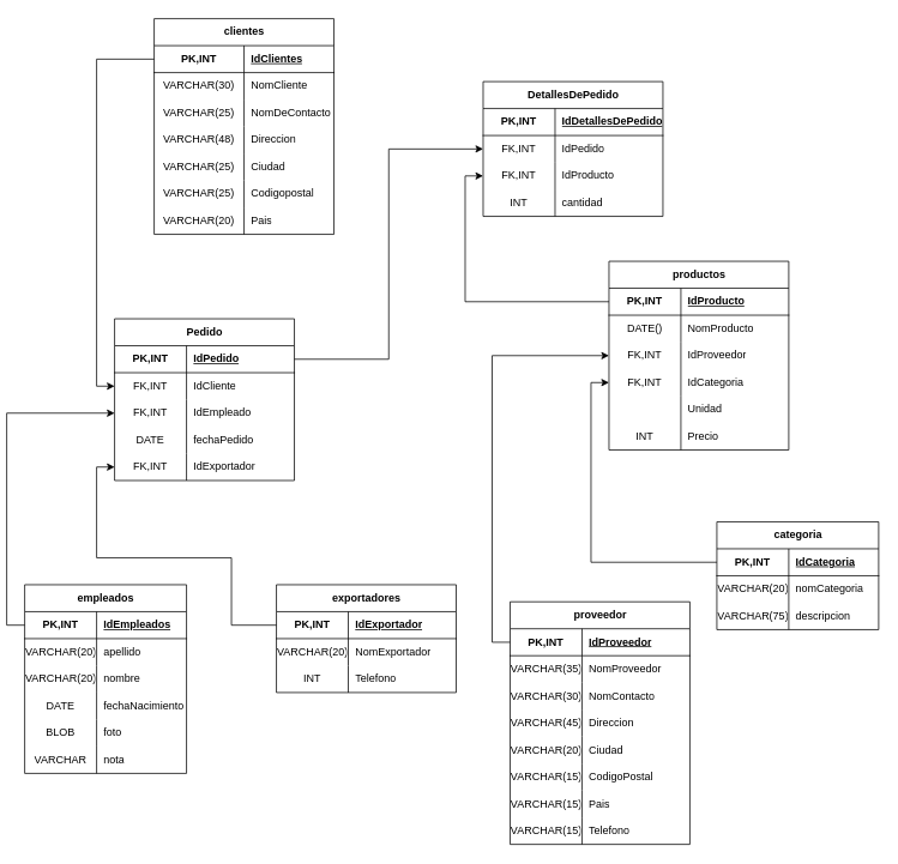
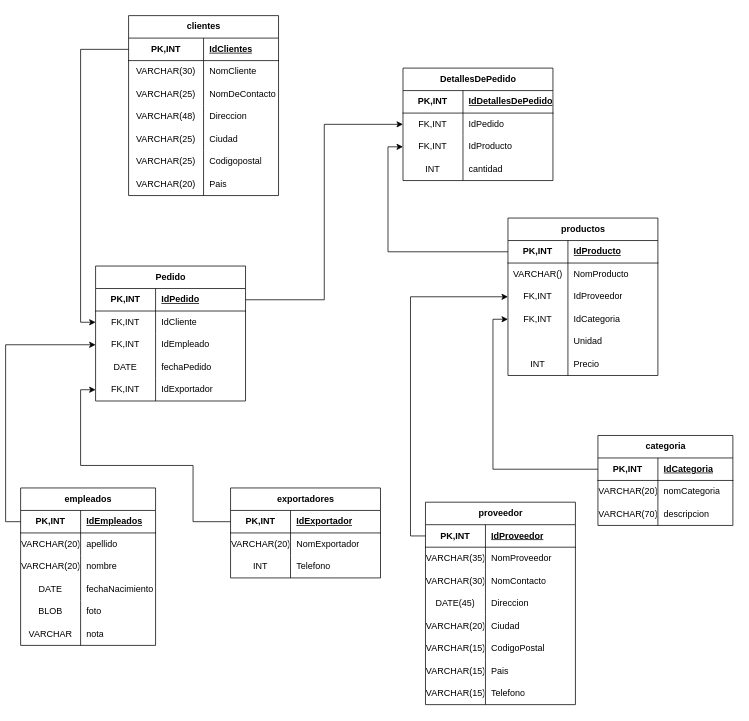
- <mxCell id="87" value="DATE()" style="shape=partialRectangle;connectable=0;fillColor=none;top=0;left=0;bottom=0;right=0;editable=1;overflow=hidden;whiteSpace=wrap;html=1;" vertex="1" parent="86"><mxGeometry width="80" height="30" as="geometry"><mxRectangle width="80" height="30" as="alternateBounds" /></mxGeometry></mxCell>
+ <mxCell id="87" value="VARCHAR()" style="shape=partialRectangle;connectable=0;fillColor=none;top=0;left=0;bottom=0;right=0;editable=1;overflow=hidden;whiteSpace=wrap;html=1;" vertex="1" parent="86"><mxGeometry width="80" height="30" as="geometry"><mxRectangle width="80" height="30" as="alternateBounds" /></mxGeometry></mxCell>
- <mxCell id="32" value="VARCHAR(75)" style="shape=partialRectangle;connectable=0;fillColor=none;top=0;left=0;bottom=0;right=0;editable=1;overflow=hidden;whiteSpace=wrap;html=1;" vertex="1" parent="31"><mxGeometry width="80" height="30" as="geometry"><mxRectangle width="80" height="30" as="alternateBounds" /></mxGeometry></mxCell>
+ <mxCell id="32" value="VARCHAR(70)" style="shape=partialRectangle;connectable=0;fillColor=none;top=0;left=0;bottom=0;right=0;editable=1;overflow=hidden;whiteSpace=wrap;html=1;" vertex="1" parent="31"><mxGeometry width="80" height="30" as="geometry"><mxRectangle width="80" height="30" as="alternateBounds" /></mxGeometry></mxCell>
- <mxCell id="122" value="VARCHAR(45)" style="shape=partialRectangle;connectable=0;fillColor=none;top=0;left=0;bottom=0;right=0;editable=1;overflow=hidden;whiteSpace=wrap;html=1;" vertex="1" parent="121"><mxGeometry width="80" height="30" as="geometry"><mxRectangle width="80" height="30" as="alternateBounds" /></mxGeometry></mxCell>
+ <mxCell id="122" value="DATE(45)" style="shape=partialRectangle;connectable=0;fillColor=none;top=0;left=0;bottom=0;right=0;editable=1;overflow=hidden;whiteSpace=wrap;html=1;" vertex="1" parent="121"><mxGeometry width="80" height="30" as="geometry"><mxRectangle width="80" height="30" as="alternateBounds" /></mxGeometry></mxCell>
